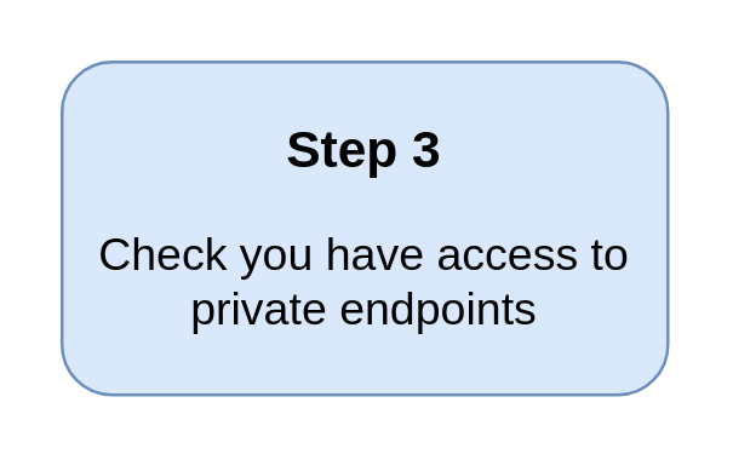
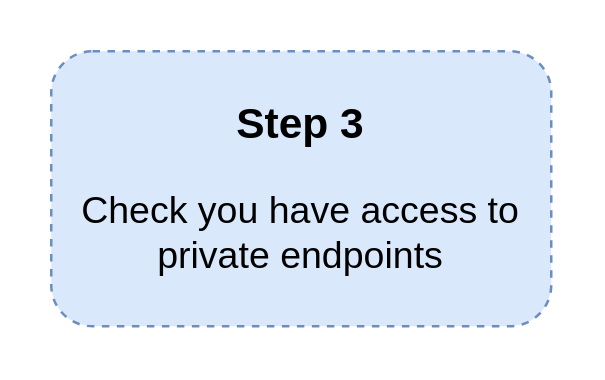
- <mxCell id="2" value="&lt;b style=&quot;font-size: 17px;&quot;&gt;Step 3&lt;br&gt;&lt;/b&gt;&lt;br&gt;&lt;font style=&quot;font-size: 15px;&quot;&gt;Check you have access to private endpoints&lt;/font&gt;" style="rounded=1;whiteSpace=wrap;html=1;fillColor=#dae8fc;strokeColor=#6c8ebf;" parent="1" vertex="1"><mxGeometry x="20" y="20" width="200" height="110" as="geometry" /></mxCell>
+ <mxCell id="2" value="&lt;b style=&quot;font-size: 17px;&quot;&gt;Step 3&lt;br&gt;&lt;/b&gt;&lt;br&gt;&lt;font style=&quot;font-size: 15px;&quot;&gt;Check you have access to private endpoints&lt;/font&gt;" style="rounded=1;whiteSpace=wrap;html=1;fillColor=#dae8fc;strokeColor=#6c8ebf;dashed=1;" parent="1" vertex="1"><mxGeometry x="20" y="20" width="200" height="110" as="geometry" /></mxCell>
